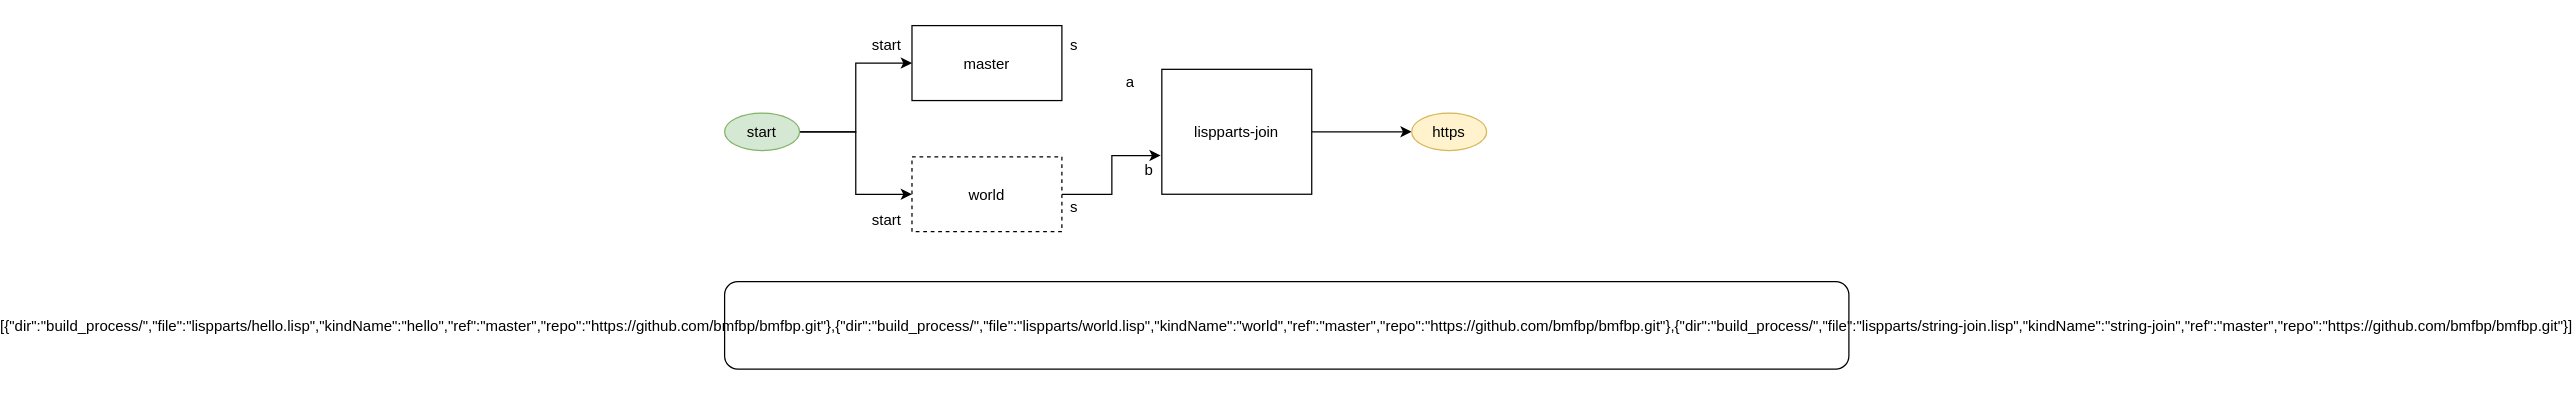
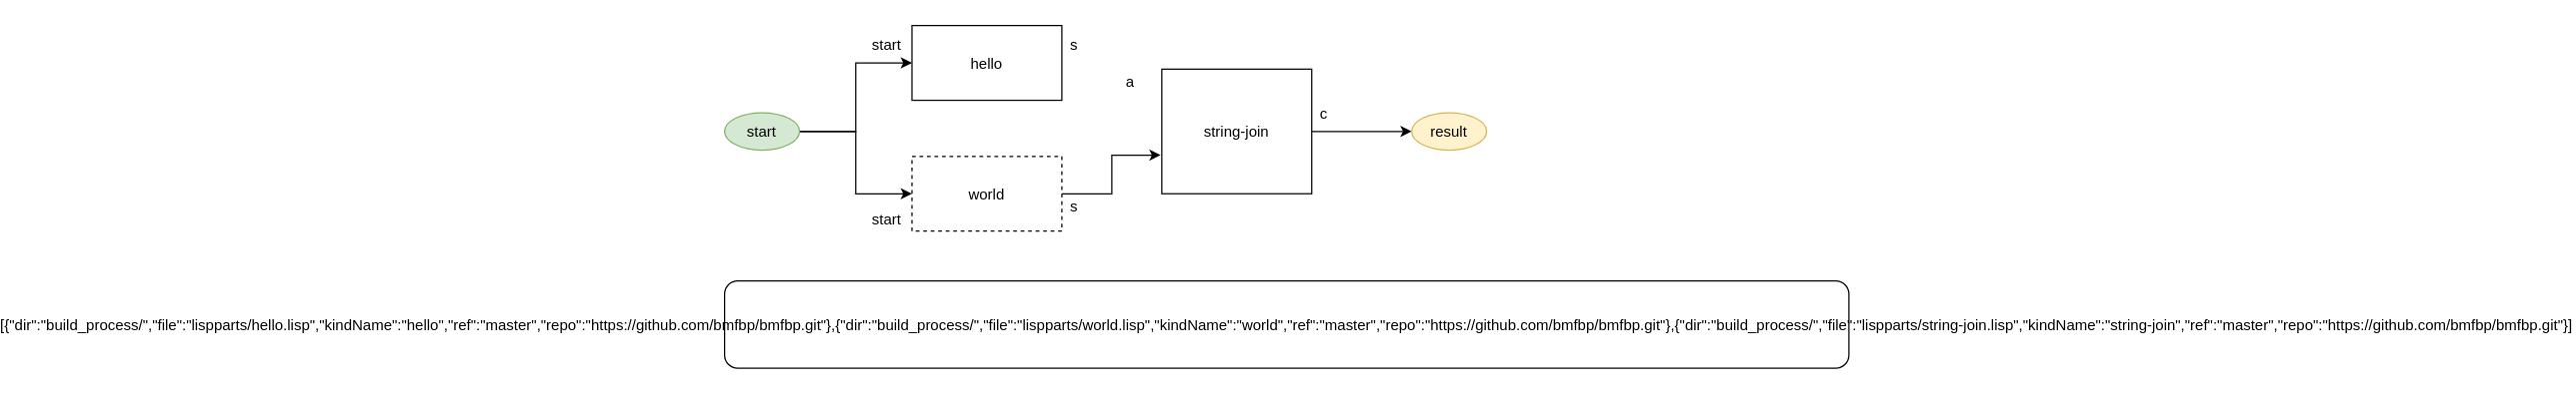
- <mxCell id="2" value="master" style="rounded=0;" parent="1" vertex="1"><mxGeometry x="170" y="20" width="120" height="60" as="geometry" /></mxCell>
+ <mxCell id="2" value="hello" style="rounded=0;" parent="1" vertex="1"><mxGeometry x="170" y="20" width="120" height="60" as="geometry" /></mxCell>
+ <mxCell id="7" value="c" style="text;strokeColor=none;fillColor=none;align=center;verticalAlign=middle;rounded=0;" parent="1" vertex="1"><mxGeometry x="490" y="80" width="20" height="20" as="geometry" /></mxCell>
- <mxCell id="6" value="lispparts-join" style="rounded=0;" parent="1" vertex="1"><mxGeometry x="370" y="55" width="120" height="100" as="geometry" /></mxCell>
+ <mxCell id="6" value="string-join" style="rounded=0;" parent="1" vertex="1"><mxGeometry x="370" y="55" width="120" height="100" as="geometry" /></mxCell>
- <mxCell id="15" value="https" style="ellipse;fillColor=#fff2cc;strokeColor=#d6b656;" parent="1" vertex="1"><mxGeometry x="570" y="90" width="60" height="30" as="geometry" /></mxCell>
+ <mxCell id="15" value="result" style="ellipse;fillColor=#fff2cc;strokeColor=#d6b656;" parent="1" vertex="1"><mxGeometry x="570" y="90" width="60" height="30" as="geometry" /></mxCell>
- <mxCell id="11" value="b" style="text;strokeColor=none;fillColor=none;align=center;verticalAlign=middle;rounded=0;" parent="1" vertex="1"><mxGeometry x="350" y="125" width="20" height="20" as="geometry" /></mxCell>
